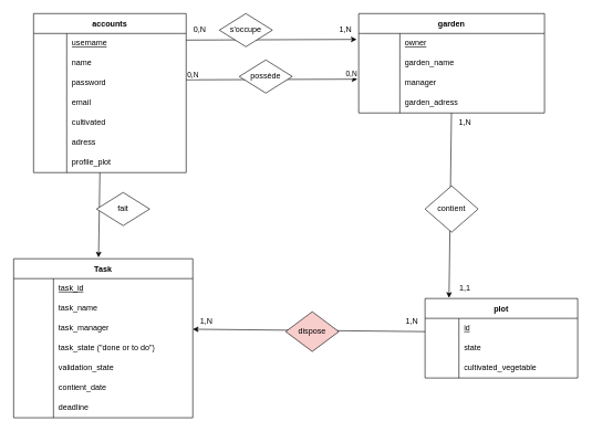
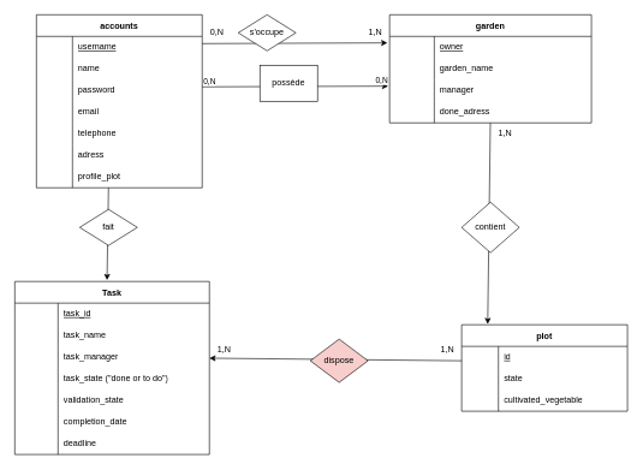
- <mxCell id="40" value="possède" style="rhombus;whiteSpace=wrap;html=1;" parent="1" vertex="1"><mxGeometry x="360" y="90" width="80" height="50" as="geometry" /></mxCell>
+ <mxCell id="40" value="possède" style="whiteSpace=wrap;html=1;rounded=0;" parent="1" vertex="1"><mxGeometry x="360" y="90" width="80" height="50" as="geometry" /></mxCell>
- <mxCell id="36" value="garden_adress" style="shape=partialRectangle;html=1;whiteSpace=wrap;connectable=0;fillColor=none;top=0;left=0;bottom=0;right=0;align=left;spacingLeft=6;overflow=hidden;" parent="34" vertex="1"><mxGeometry x="62" width="218" height="30" as="geometry"><mxRectangle width="218" height="30" as="alternateBounds" /></mxGeometry></mxCell>
+ <mxCell id="36" value="done_adress" style="shape=partialRectangle;html=1;whiteSpace=wrap;connectable=0;fillColor=none;top=0;left=0;bottom=0;right=0;align=left;spacingLeft=6;overflow=hidden;" parent="34" vertex="1"><mxGeometry x="62" width="218" height="30" as="geometry"><mxRectangle width="218" height="30" as="alternateBounds" /></mxGeometry></mxCell>
- <mxCell id="17" value="cultivated" style="shape=partialRectangle;html=1;whiteSpace=wrap;connectable=0;fillColor=none;top=0;left=0;bottom=0;right=0;align=left;spacingLeft=6;overflow=hidden;" parent="15" vertex="1"><mxGeometry x="50" width="180" height="30" as="geometry"><mxRectangle width="180" height="30" as="alternateBounds" /></mxGeometry></mxCell>
+ <mxCell id="17" value="telephone" style="shape=partialRectangle;html=1;whiteSpace=wrap;connectable=0;fillColor=none;top=0;left=0;bottom=0;right=0;align=left;spacingLeft=6;overflow=hidden;" parent="15" vertex="1"><mxGeometry x="50" width="180" height="30" as="geometry"><mxRectangle width="180" height="30" as="alternateBounds" /></mxGeometry></mxCell>
- <mxCell id="86" value="fait" style="rhombus;whiteSpace=wrap;html=1;" vertex="1" parent="1"><mxGeometry x="145" y="290" width="80" height="50" as="geometry" /></mxCell>
+ <mxCell id="86" value="fait" style="rhombus;whiteSpace=wrap;html=1;" vertex="1" parent="1"><mxGeometry x="110" y="290" width="80" height="50" as="geometry" /></mxCell>
- <mxCell id="55" value="1,1" style="text;html=1;align=center;verticalAlign=middle;resizable=0;points=[];autosize=1;strokeColor=none;fillColor=none;" parent="1" vertex="1"><mxGeometry x="680" y="420" width="40" height="30" as="geometry" /></mxCell>
- <mxCell id="77" value="contient_date" style="shape=partialRectangle;html=1;whiteSpace=wrap;connectable=0;fillColor=none;top=0;left=0;bottom=0;right=0;align=left;spacingLeft=6;overflow=hidden;" vertex="1" parent="75"><mxGeometry x="60" width="210" height="30" as="geometry"><mxRectangle width="210" height="30" as="alternateBounds" /></mxGeometry></mxCell>
+ <mxCell id="77" value="completion_date" style="shape=partialRectangle;html=1;whiteSpace=wrap;connectable=0;fillColor=none;top=0;left=0;bottom=0;right=0;align=left;spacingLeft=6;overflow=hidden;" vertex="1" parent="75"><mxGeometry x="60" width="210" height="30" as="geometry"><mxRectangle width="210" height="30" as="alternateBounds" /></mxGeometry></mxCell>
